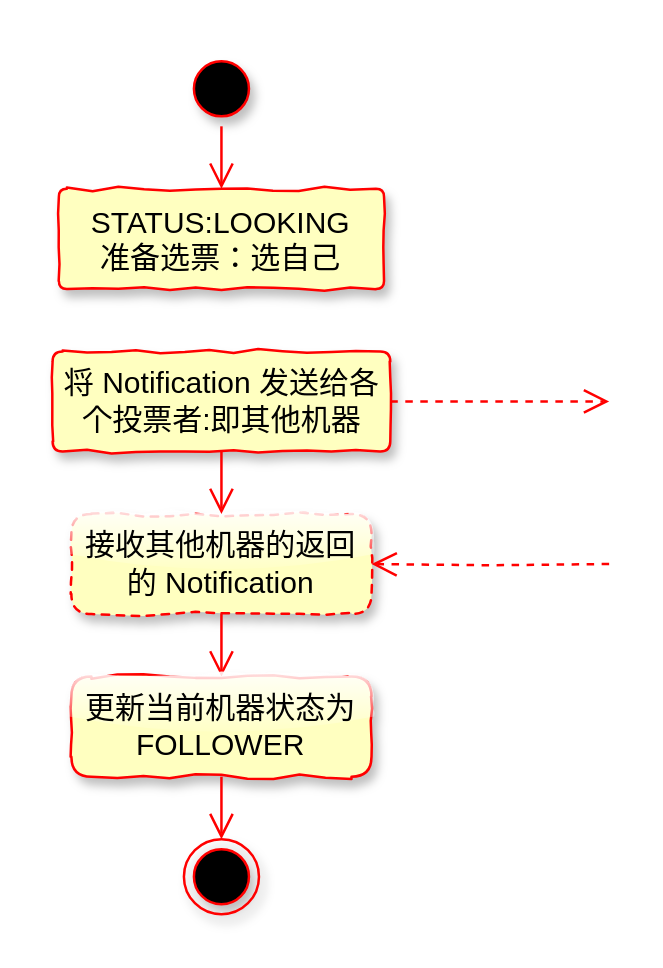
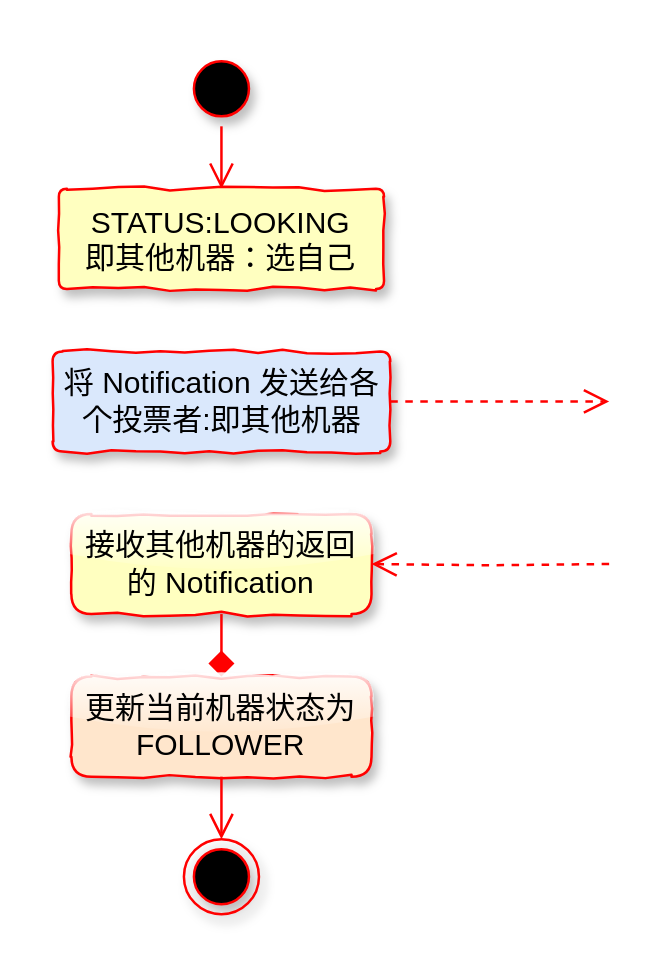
- <mxCell id="4" value="STATUS:LOOKING&lt;br&gt;准备选票：选自己&lt;br&gt;" style="rounded=1;whiteSpace=wrap;html=1;arcSize=8;fontColor=#000000;fillColor=#ffffc0;strokeColor=#ff0000;verticalAlign=top;comic=1;shadow=1;" vertex="1" parent="1"><mxGeometry x="23" y="75" width="130" height="40" as="geometry" /></mxCell>
+ <mxCell id="4" value="STATUS:LOOKING&lt;br&gt;即其他机器：选自己&lt;br&gt;" style="rounded=1;whiteSpace=wrap;html=1;arcSize=8;fontColor=#000000;fillColor=#ffffc0;strokeColor=#ff0000;verticalAlign=top;comic=1;shadow=1;" vertex="1" parent="1"><mxGeometry x="23" y="75" width="130" height="40" as="geometry" /></mxCell>
- <mxCell id="5" value="将 Notification 发送给各个投票者:即其他机器" style="rounded=1;whiteSpace=wrap;html=1;arcSize=10;fontColor=#000000;fillColor=#ffffc0;strokeColor=#ff0000;shadow=1;glass=0;comic=1;" vertex="1" parent="1"><mxGeometry x="20.5" y="140" width="135" height="40" as="geometry" /></mxCell>
+ <mxCell id="5" value="将 Notification 发送给各个投票者:即其他机器" style="rounded=1;whiteSpace=wrap;html=1;arcSize=10;fontColor=#000000;fillColor=#dae8fc;strokeColor=#ff0000;shadow=1;glass=0;comic=1;" vertex="1" parent="1"><mxGeometry x="20.5" y="140" width="135" height="40" as="geometry" /></mxCell>
- <mxCell id="8" value="" style="edgeStyle=orthogonalEdgeStyle;html=1;verticalAlign=bottom;endArrow=open;endSize=8;strokeColor=#ff0000;exitX=0.5;exitY=1;exitDx=0;exitDy=0;entryX=0.5;entryY=0;entryDx=0;entryDy=0;" edge="1" parent="1" source="5" target="6"><mxGeometry relative="1" as="geometry"><mxPoint x="90.5" y="350" as="targetPoint" /><mxPoint x="90.5" y="290" as="sourcePoint" /></mxGeometry></mxCell>
- <mxCell id="6" value="接收其他机器的返回的 Notification" style="rounded=1;whiteSpace=wrap;html=1;arcSize=20;fontColor=#000000;fillColor=#ffffc0;strokeColor=#ff0000;shadow=1;glass=1;comic=1;align=center;dashed=1;" vertex="1" parent="1"><mxGeometry x="28" y="205" width="120" height="40" as="geometry" /></mxCell>
+ <mxCell id="6" value="接收其他机器的返回的 Notification" style="rounded=1;whiteSpace=wrap;html=1;arcSize=20;fontColor=#000000;fillColor=#ffffc0;strokeColor=#ff0000;shadow=1;glass=1;comic=1;align=center;" vertex="1" parent="1"><mxGeometry x="28" y="205" width="120" height="40" as="geometry" /></mxCell>
- <mxCell id="7" value="" style="edgeStyle=orthogonalEdgeStyle;html=1;verticalAlign=bottom;endArrow=open;endSize=8;strokeColor=#ff0000;entryX=0.5;entryY=0;entryDx=0;entryDy=0;" edge="1" source="6" parent="1" target="10"><mxGeometry relative="1" as="geometry"><mxPoint x="88" y="305" as="targetPoint" /></mxGeometry></mxCell>
+ <mxCell id="7" value="" style="edgeStyle=orthogonalEdgeStyle;html=1;verticalAlign=bottom;endArrow=diamond;endSize=8;strokeColor=#ff0000;entryX=0.5;entryY=0;entryDx=0;entryDy=0;" edge="1" source="6" parent="1" target="10"><mxGeometry relative="1" as="geometry"><mxPoint x="88" y="305" as="targetPoint" /></mxGeometry></mxCell>
- <mxCell id="10" value="更新当前机器状态为&lt;br&gt;FOLLOWER&lt;br&gt;" style="rounded=1;whiteSpace=wrap;html=1;arcSize=20;fontColor=#000000;fillColor=#ffffc0;strokeColor=#ff0000;shadow=1;glass=1;comic=1;align=center;" vertex="1" parent="1"><mxGeometry x="28" y="270" width="120" height="40" as="geometry" /></mxCell>
+ <mxCell id="10" value="更新当前机器状态为&lt;br&gt;FOLLOWER&lt;br&gt;" style="rounded=1;whiteSpace=wrap;html=1;arcSize=20;fontColor=#000000;fillColor=#ffe6cc;strokeColor=#ff0000;shadow=1;glass=1;comic=1;align=center;" vertex="1" parent="1"><mxGeometry x="28" y="270" width="120" height="40" as="geometry" /></mxCell>
